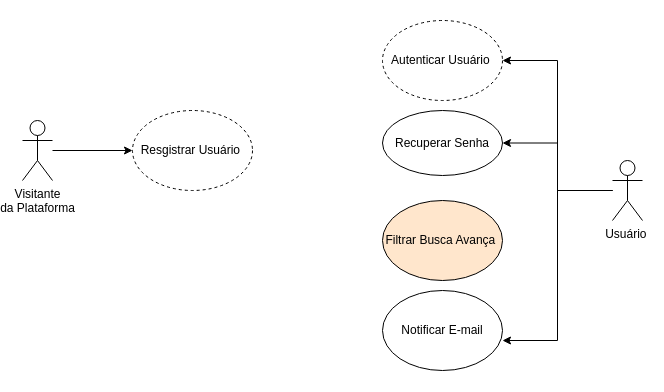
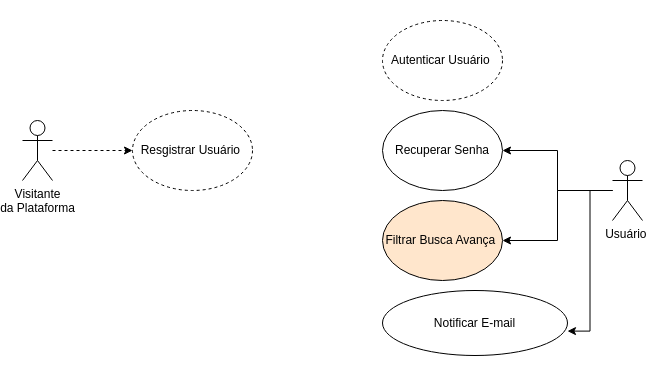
- <mxCell id="4" style="edgeStyle=orthogonalEdgeStyle;rounded=0;orthogonalLoop=1;jettySize=auto;html=1;entryX=1;entryY=0.5;entryDx=0;entryDy=0;" edge="1" parent="1" source="7" target="12"><mxGeometry relative="1" as="geometry" /></mxCell>
- <mxCell id="11" value="Recuperar Senha" style="ellipse;whiteSpace=wrap;html=1;" vertex="1" parent="1"><mxGeometry x="380" y="110" width="120" height="65" as="geometry" /></mxCell>
+ <mxCell id="11" value="Recuperar Senha" style="ellipse;whiteSpace=wrap;html=1;" vertex="1" parent="1"><mxGeometry x="380" y="110" width="120" height="80" as="geometry" /></mxCell>
- <mxCell id="2" style="edgeStyle=orthogonalEdgeStyle;rounded=0;orthogonalLoop=1;jettySize=auto;html=1;entryX=0;entryY=0.5;entryDx=0;entryDy=0;" edge="1" parent="1" source="3" target="8"><mxGeometry relative="1" as="geometry" /></mxCell>
+ <mxCell id="2" style="edgeStyle=orthogonalEdgeStyle;rounded=0;orthogonalLoop=1;jettySize=auto;html=1;entryX=0;entryY=0.5;entryDx=0;entryDy=0;dashed=1;" edge="1" parent="1" source="3" target="8"><mxGeometry relative="1" as="geometry" /></mxCell>
+ <mxCell id="5" style="edgeStyle=orthogonalEdgeStyle;rounded=0;orthogonalLoop=1;jettySize=auto;html=1;" edge="1" parent="1" source="7" target="10"><mxGeometry relative="1" as="geometry" /></mxCell>
- <mxCell id="9" value="Notificar E-mail" style="ellipse;whiteSpace=wrap;html=1;" vertex="1" parent="1"><mxGeometry x="380" y="290" width="120" height="80" as="geometry" /></mxCell>
+ <mxCell id="9" value="Notificar E-mail" style="ellipse;whiteSpace=wrap;html=1;" vertex="1" parent="1"><mxGeometry x="380" y="290" width="185" height="65" as="geometry" /></mxCell>
